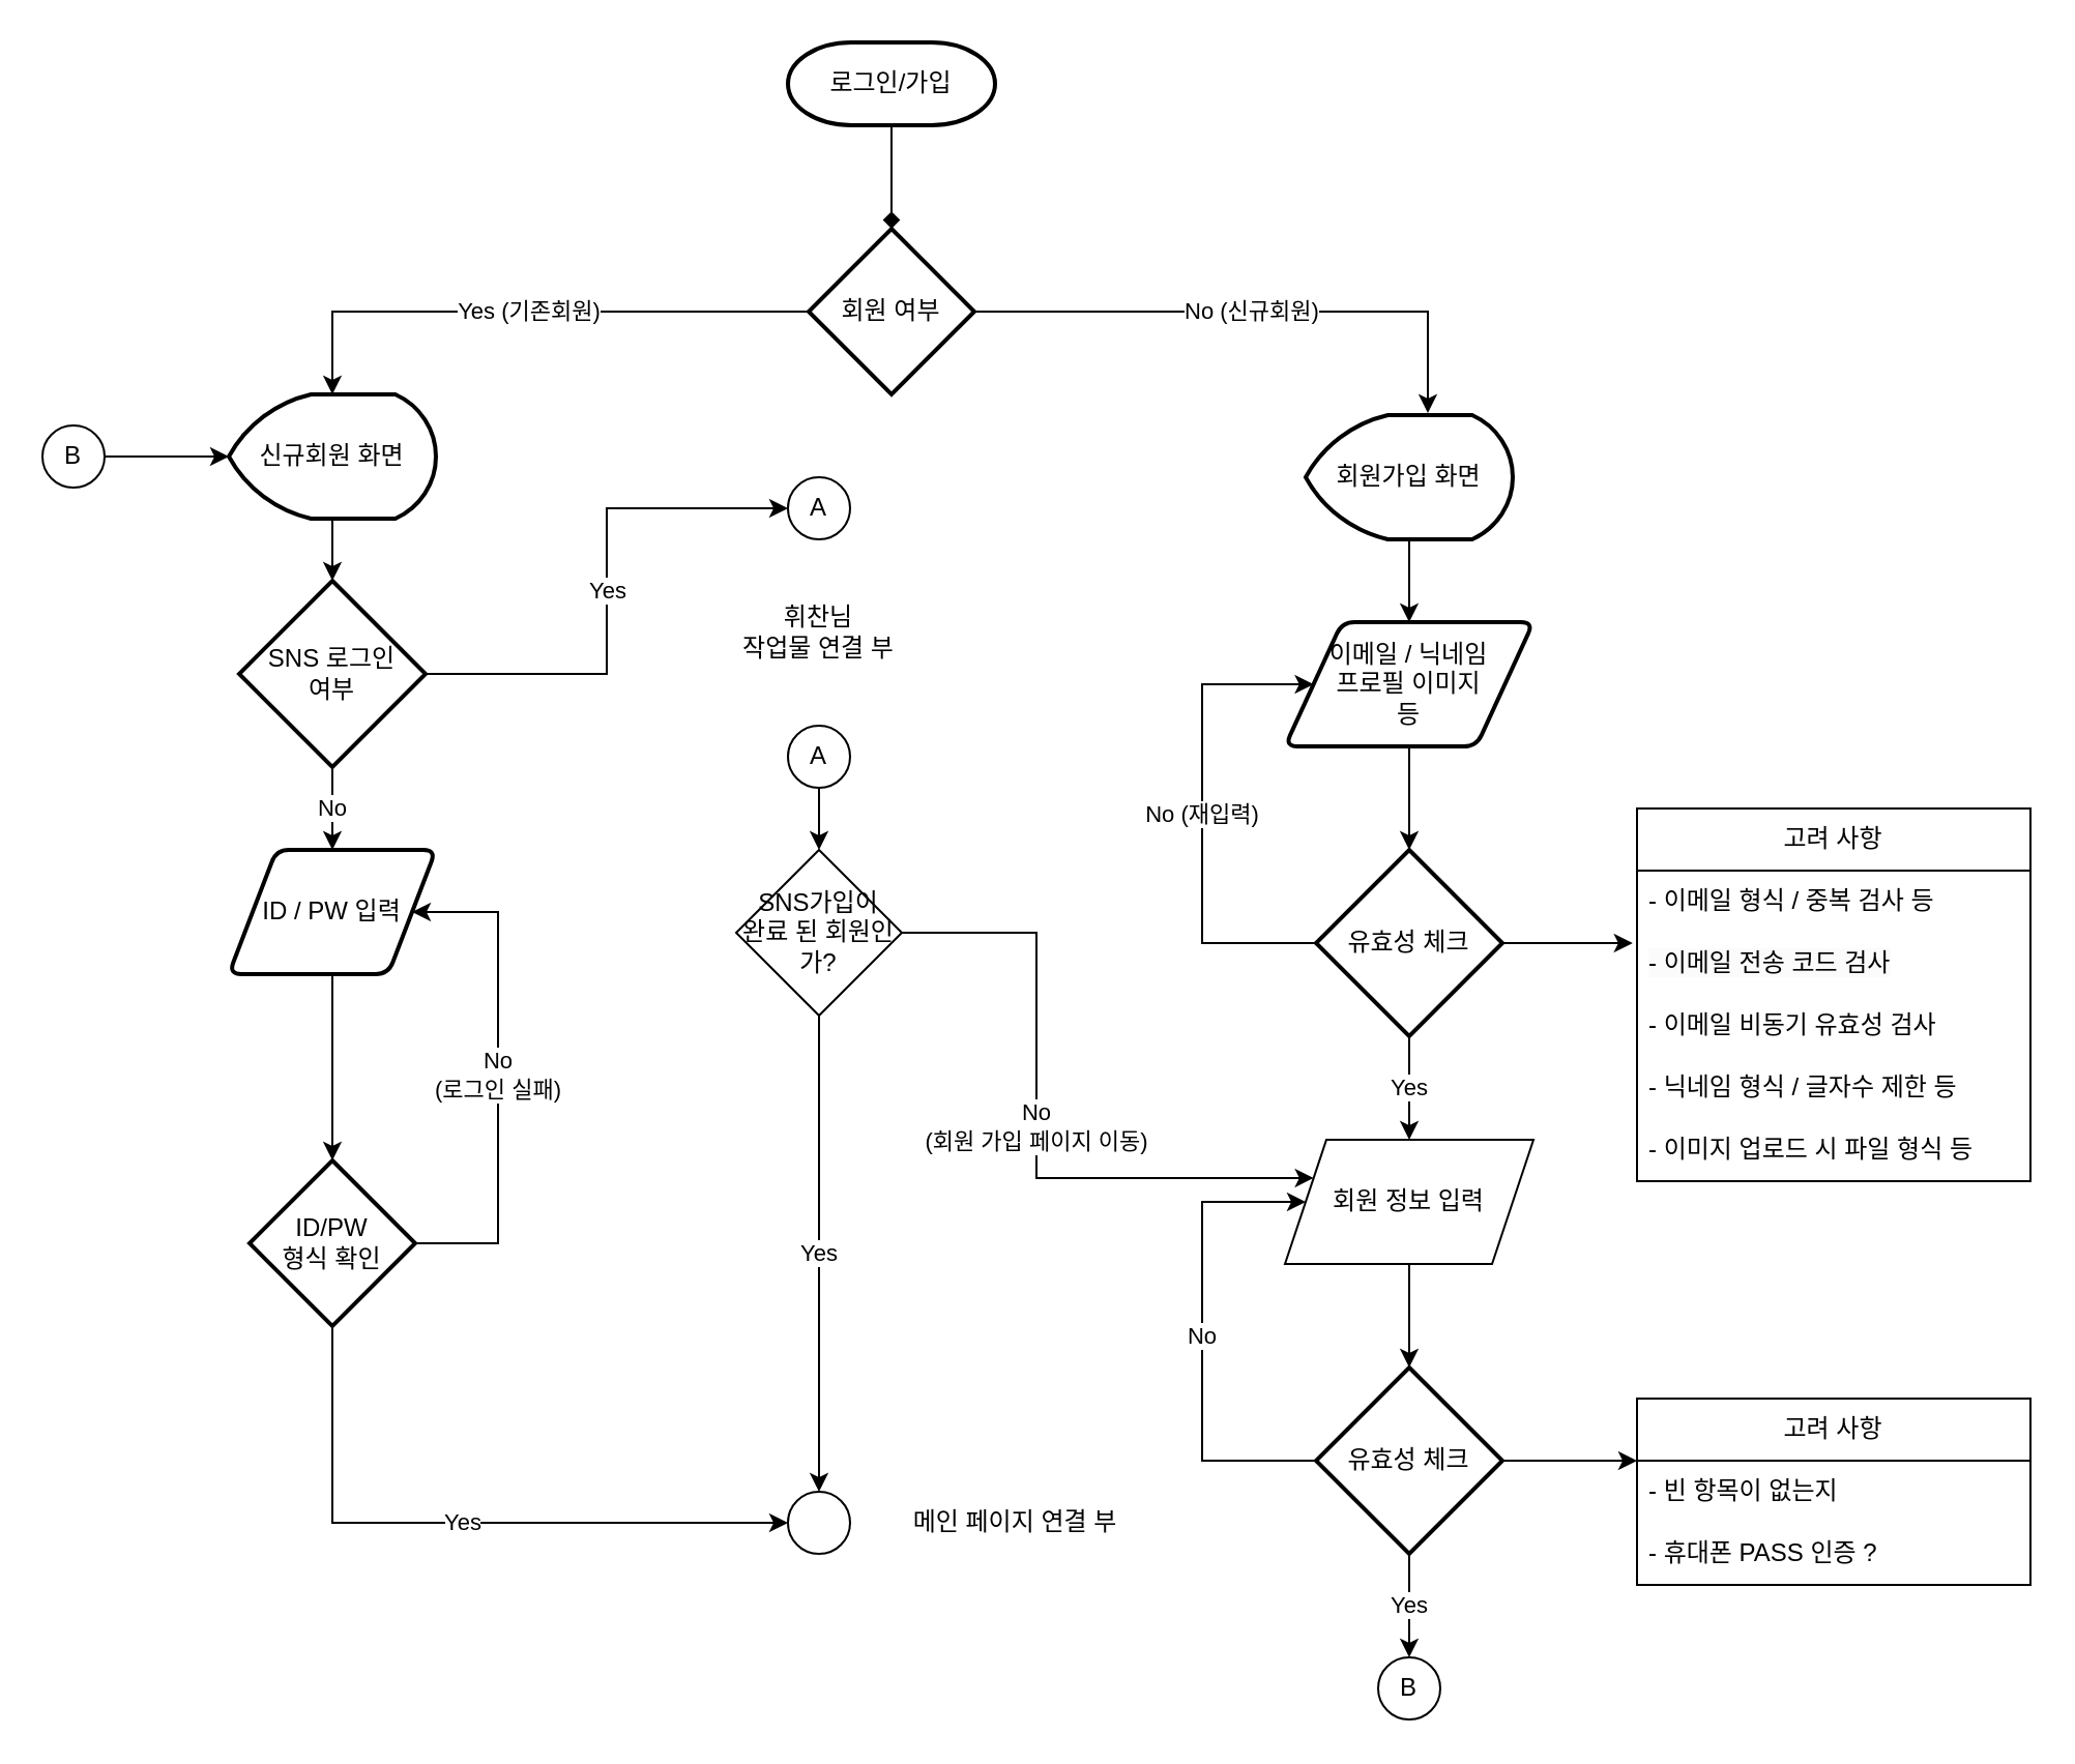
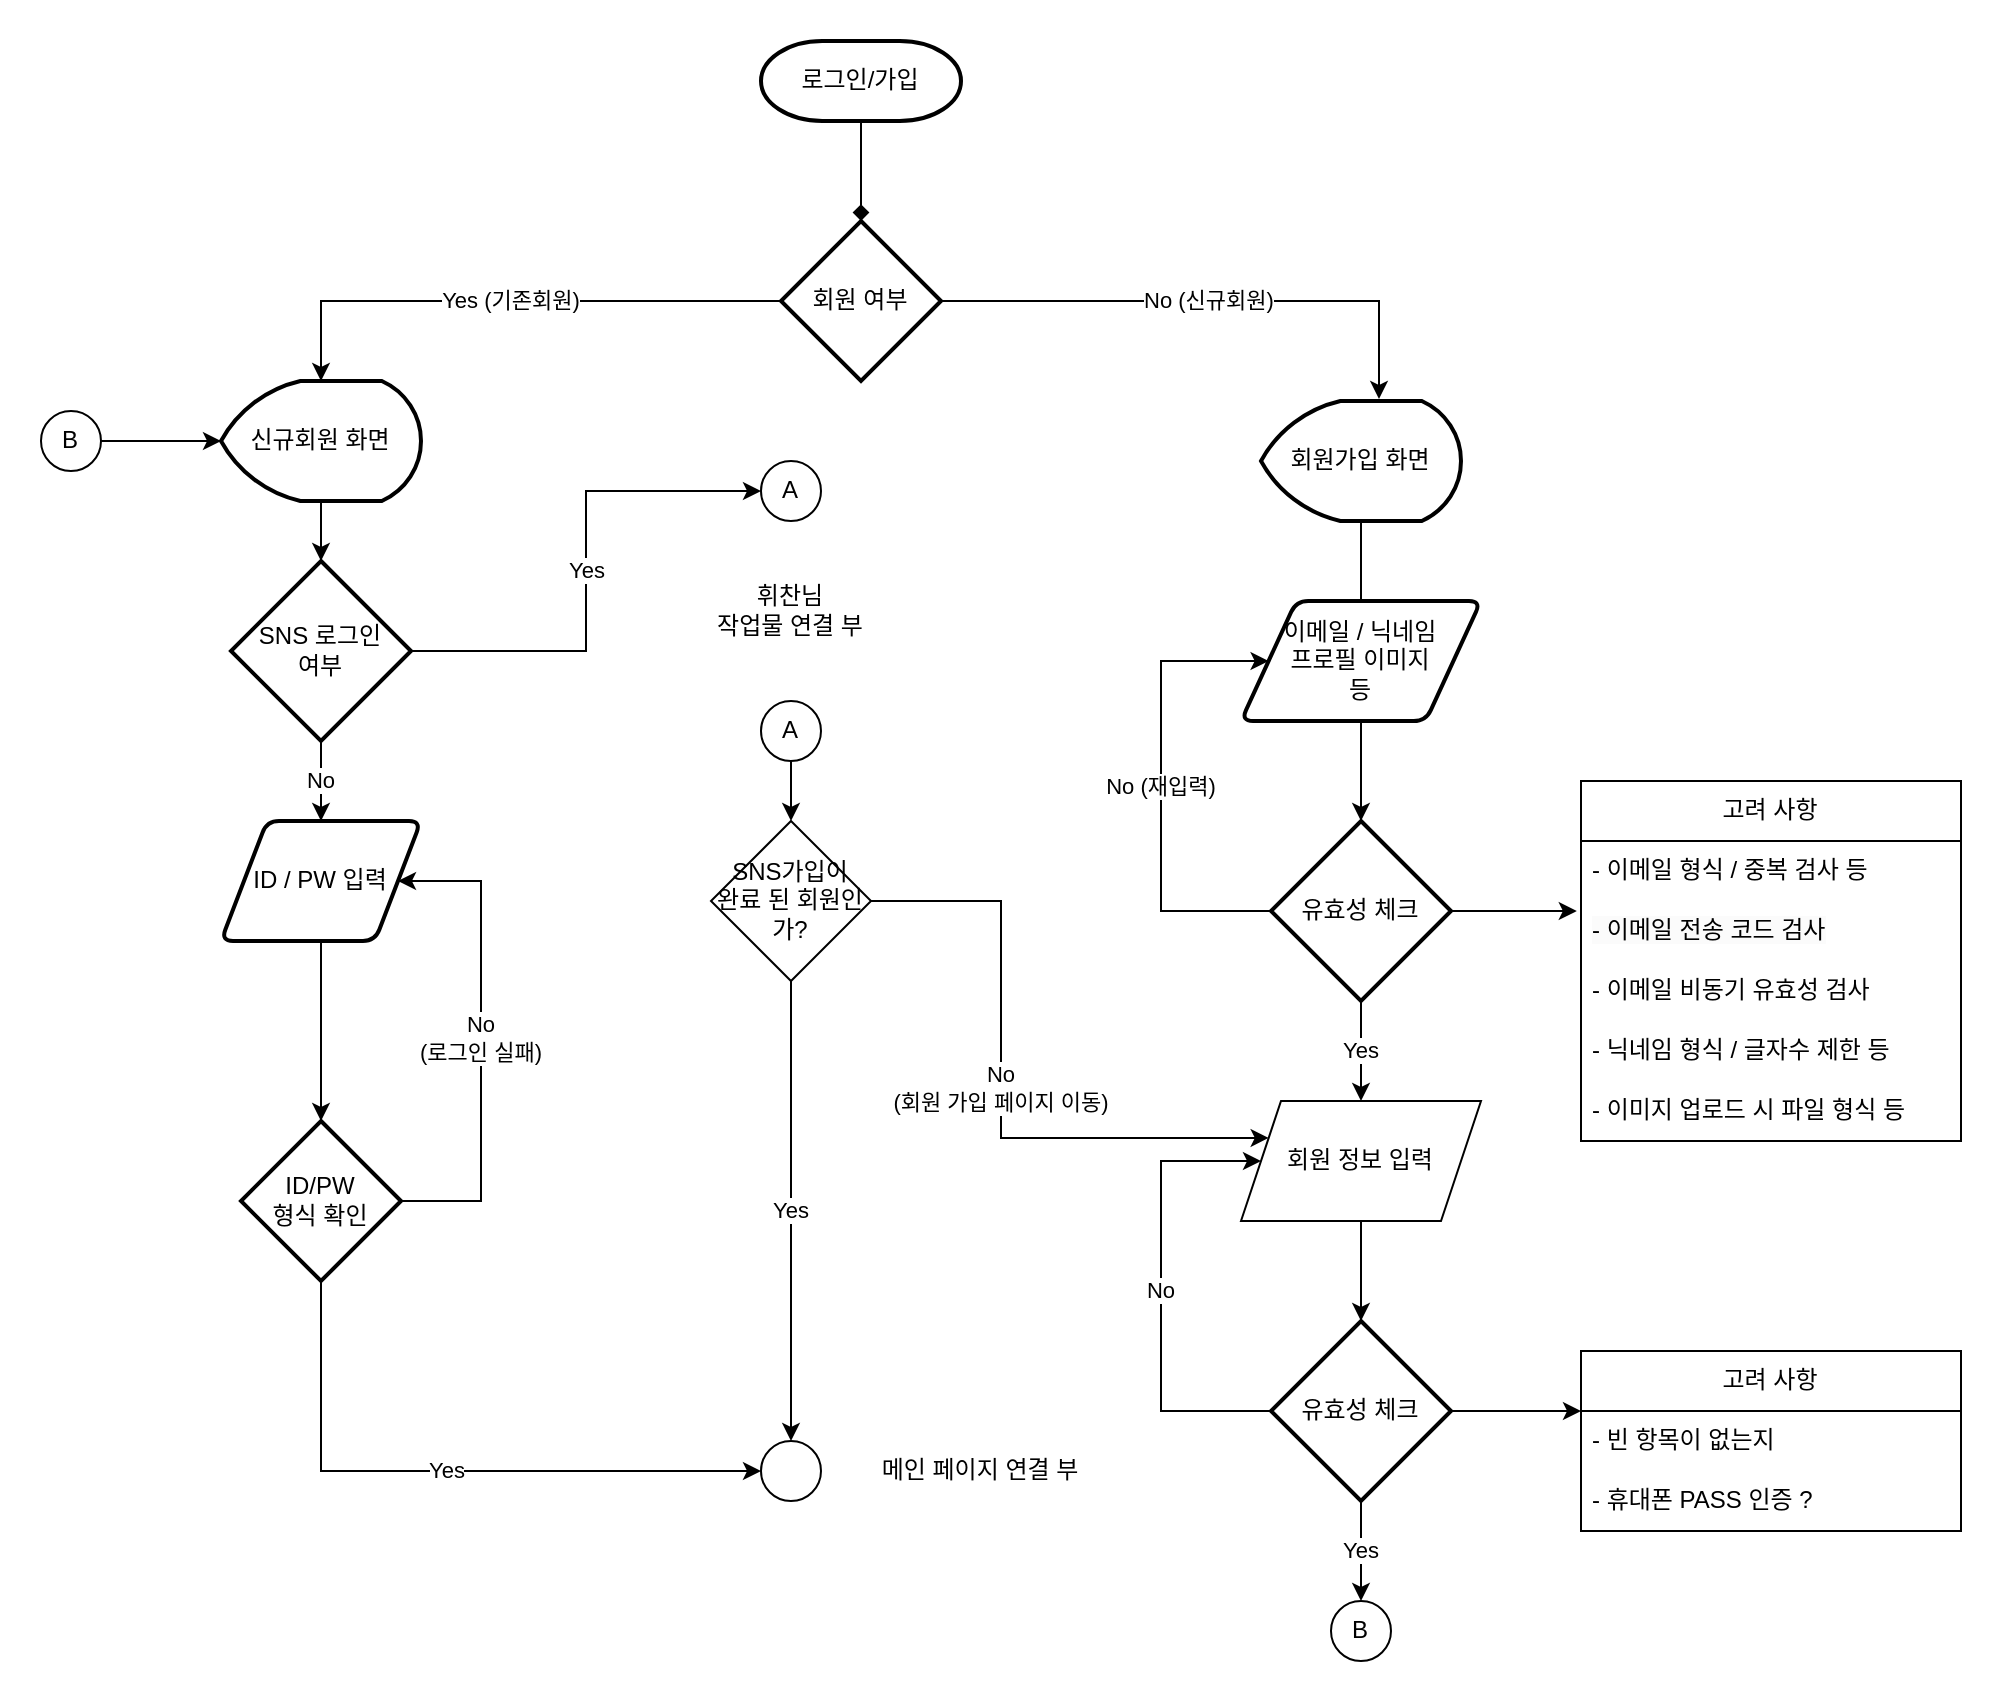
- <mxCell id="8" style="edgeStyle=orthogonalEdgeStyle;rounded=0;orthogonalLoop=1;jettySize=auto;html=1;exitX=0.5;exitY=1;exitDx=0;exitDy=0;exitPerimeter=0;entryX=0.5;entryY=0;entryDx=0;entryDy=0;" edge="1" parent="1" source="9" target="25"><mxGeometry relative="1" as="geometry"><mxPoint x="640" y="290" as="targetPoint" /></mxGeometry></mxCell>
+ <mxCell id="8" style="edgeStyle=orthogonalEdgeStyle;rounded=0;orthogonalLoop=1;jettySize=auto;html=1;exitX=0.5;exitY=1;exitDx=0;exitDy=0;exitPerimeter=0;entryX=0.5;entryY=0;entryDx=0;entryDy=0;endArrow=none;" edge="1" parent="1" source="9" target="25"><mxGeometry relative="1" as="geometry"><mxPoint x="640" y="290" as="targetPoint" /></mxGeometry></mxCell>
